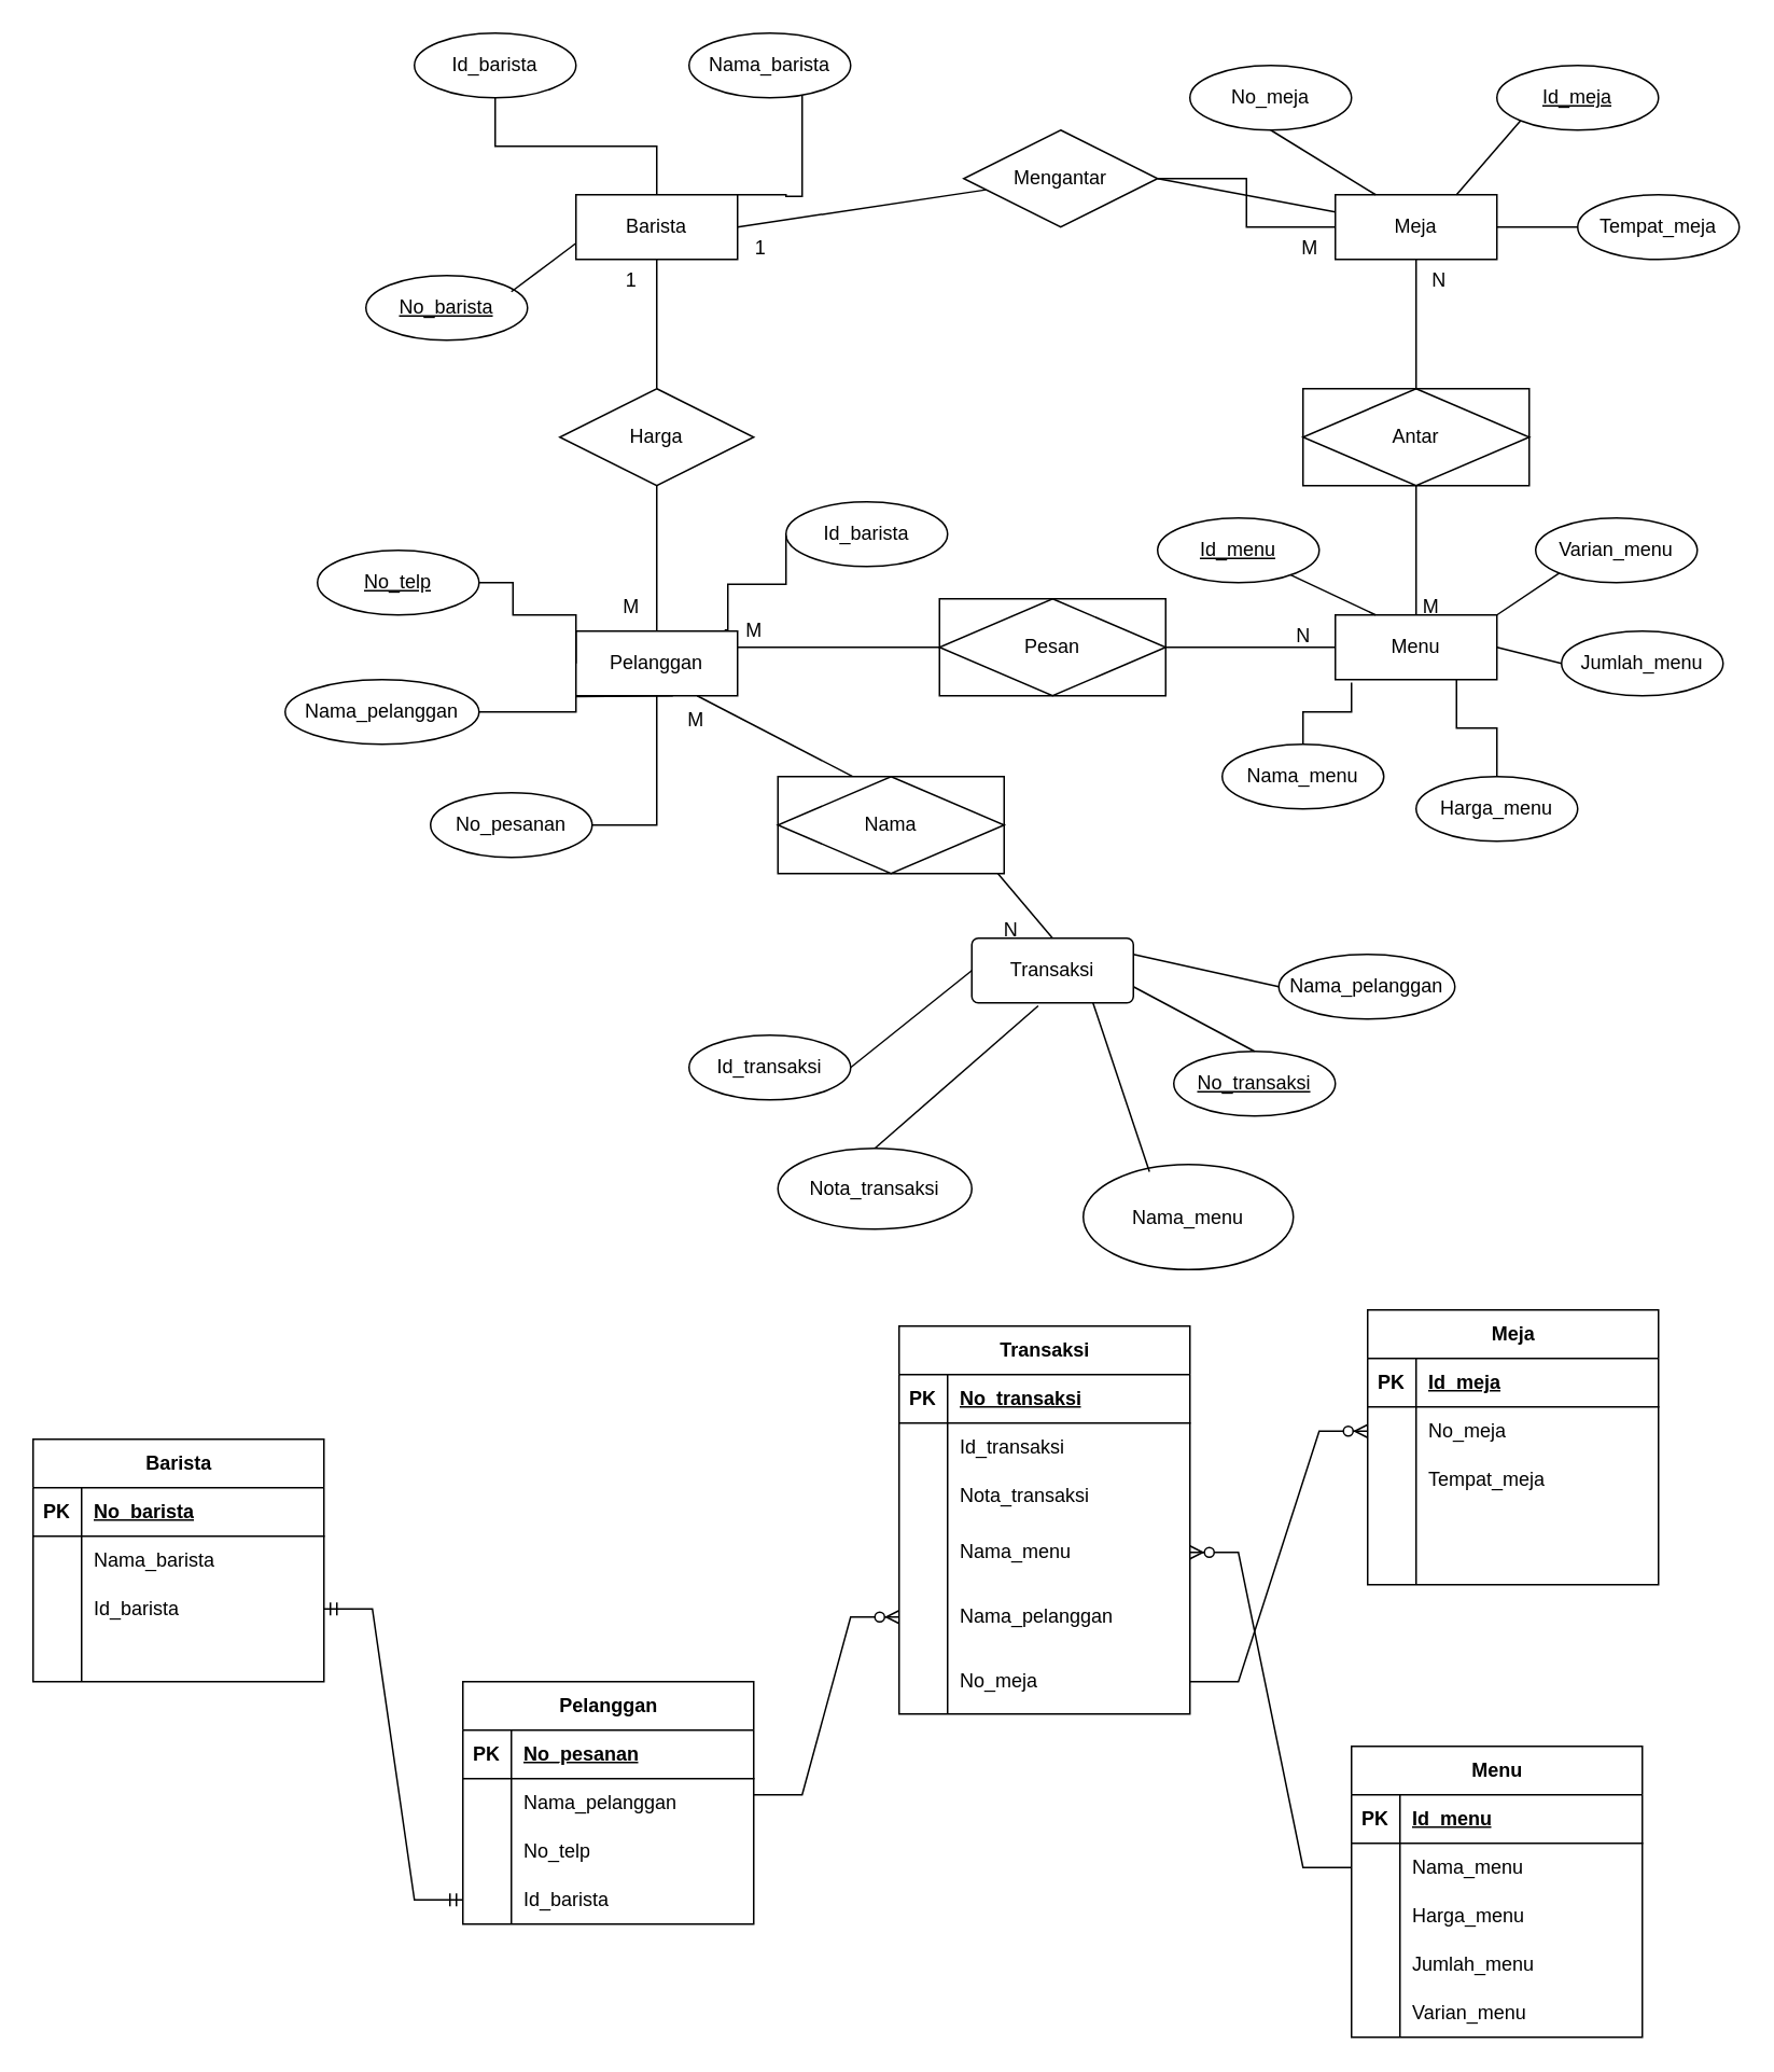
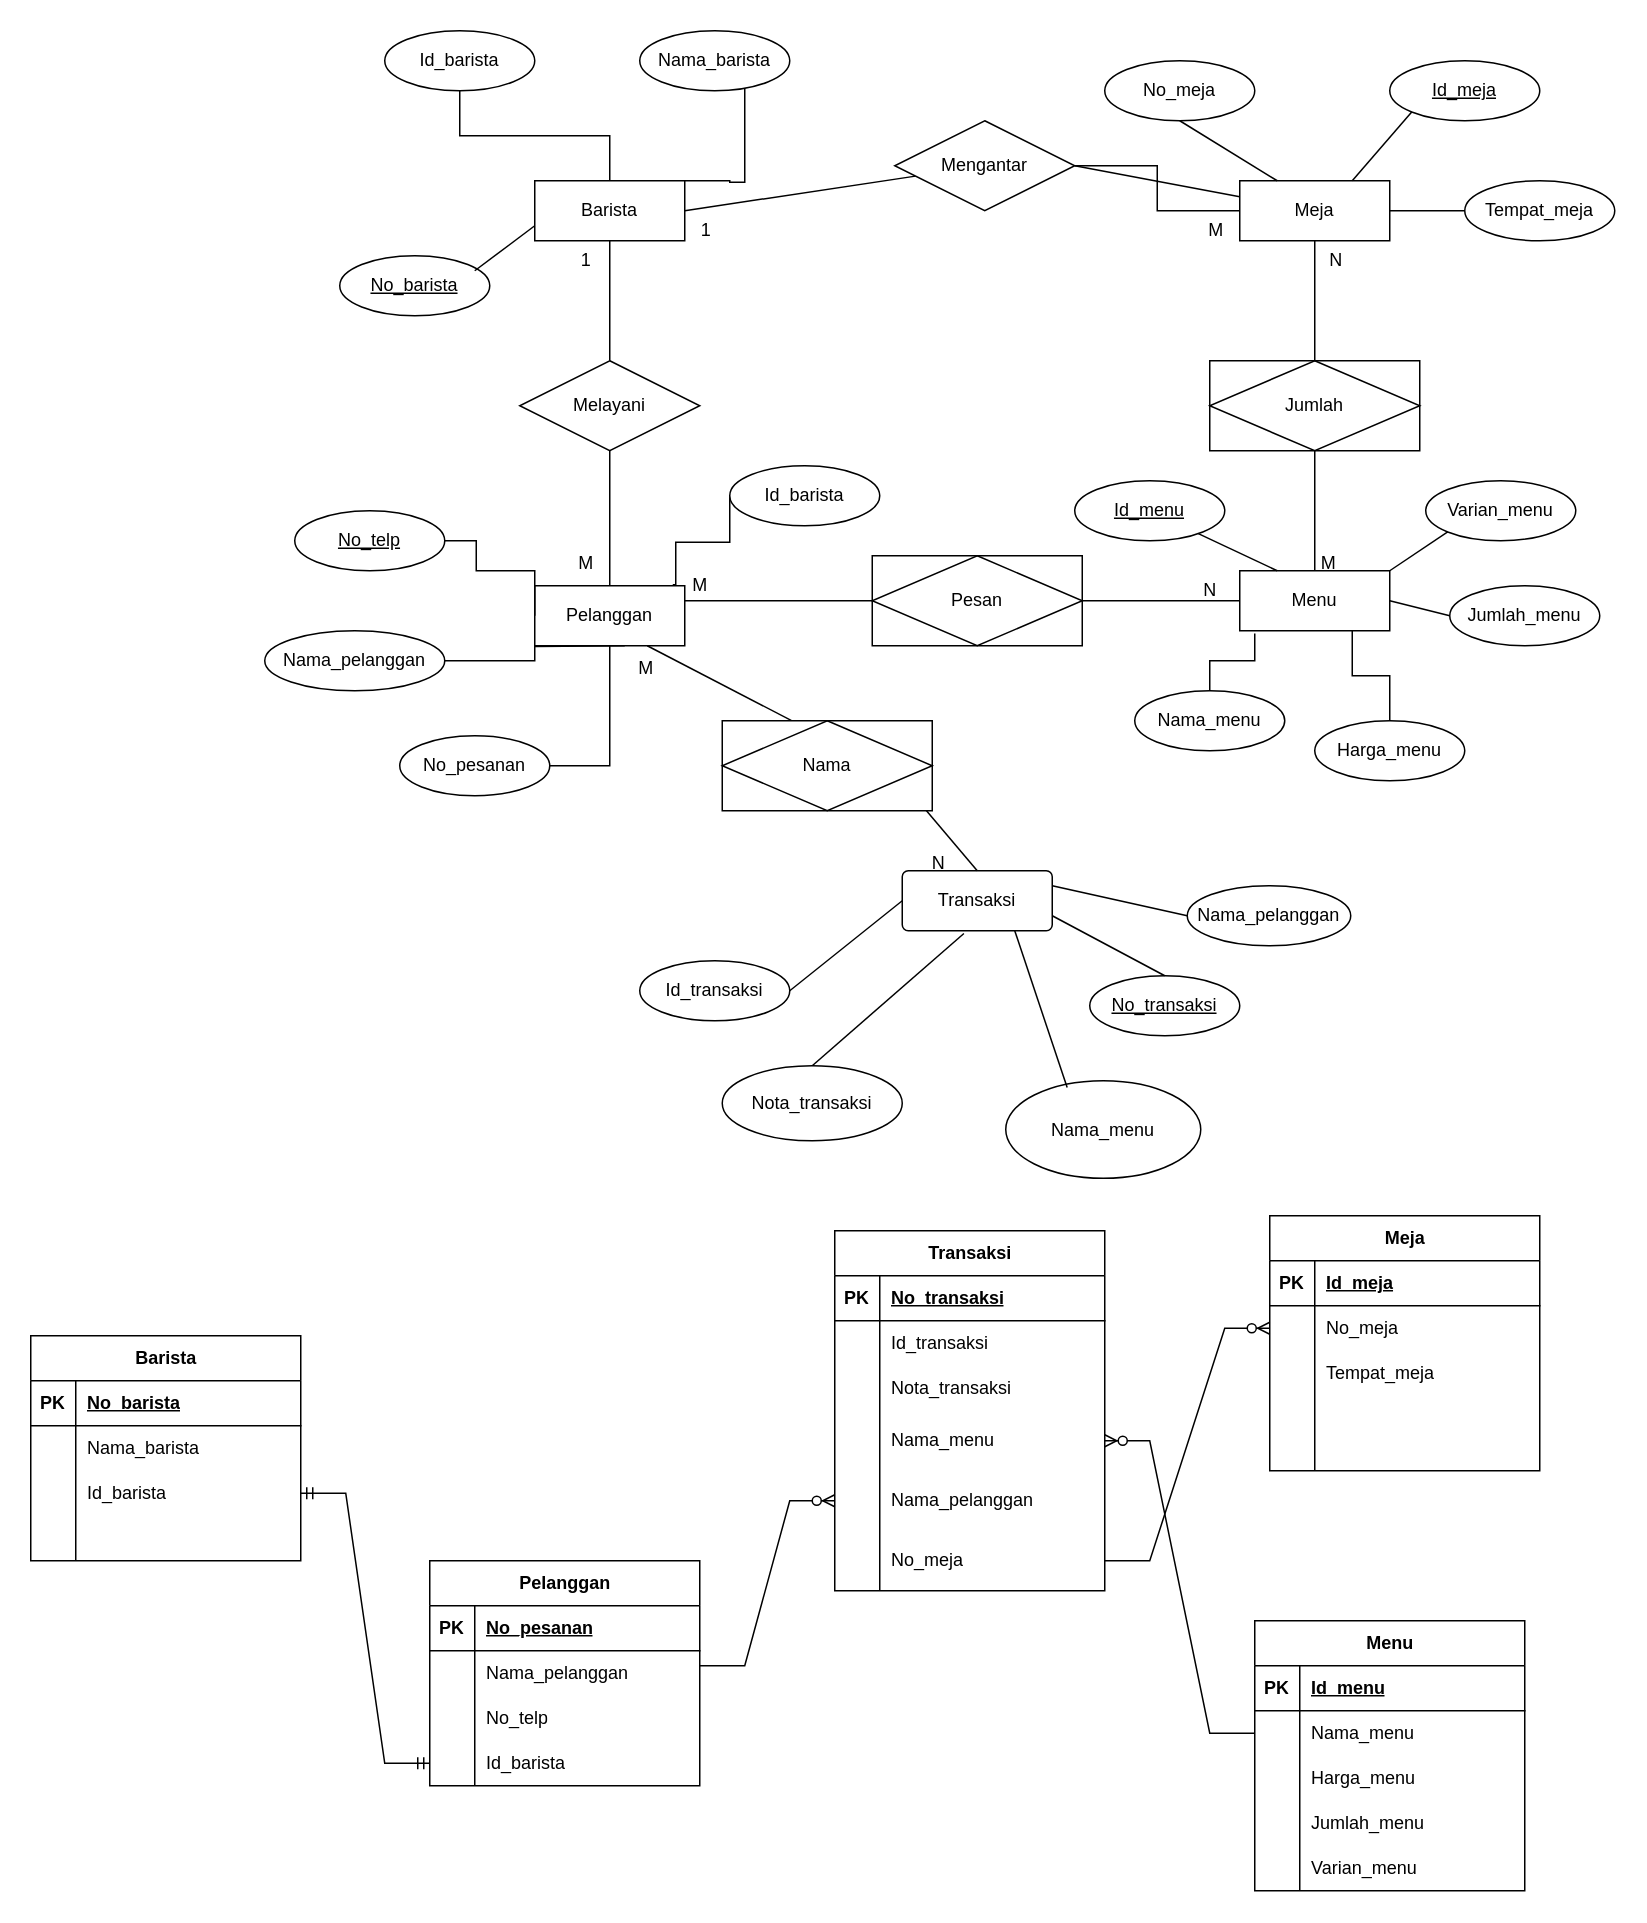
- <mxCell id="9" value="&lt;font style=&quot;vertical-align: inherit;&quot;&gt;&lt;font style=&quot;vertical-align: inherit;&quot;&gt;Harga&lt;/font&gt;&lt;/font&gt;" style="shape=rhombus;perimeter=rhombusPerimeter;whiteSpace=wrap;html=1;align=center;" parent="1" vertex="1"><mxGeometry x="346" y="240" width="120" height="60" as="geometry" /></mxCell>
+ <mxCell id="9" value="&lt;font style=&quot;vertical-align: inherit;&quot;&gt;&lt;font style=&quot;vertical-align: inherit;&quot;&gt;Melayani&lt;/font&gt;&lt;/font&gt;" style="shape=rhombus;perimeter=rhombusPerimeter;whiteSpace=wrap;html=1;align=center;" parent="1" vertex="1"><mxGeometry x="346" y="240" width="120" height="60" as="geometry" /></mxCell>
- <mxCell id="150" value="Antar" style="shape=associativeEntity;whiteSpace=wrap;html=1;align=center;" vertex="1" parent="1"><mxGeometry x="806" y="240" width="140" height="60" as="geometry" /></mxCell>
+ <mxCell id="150" value="Jumlah" style="shape=associativeEntity;whiteSpace=wrap;html=1;align=center;" vertex="1" parent="1"><mxGeometry x="806" y="240" width="140" height="60" as="geometry" /></mxCell>
